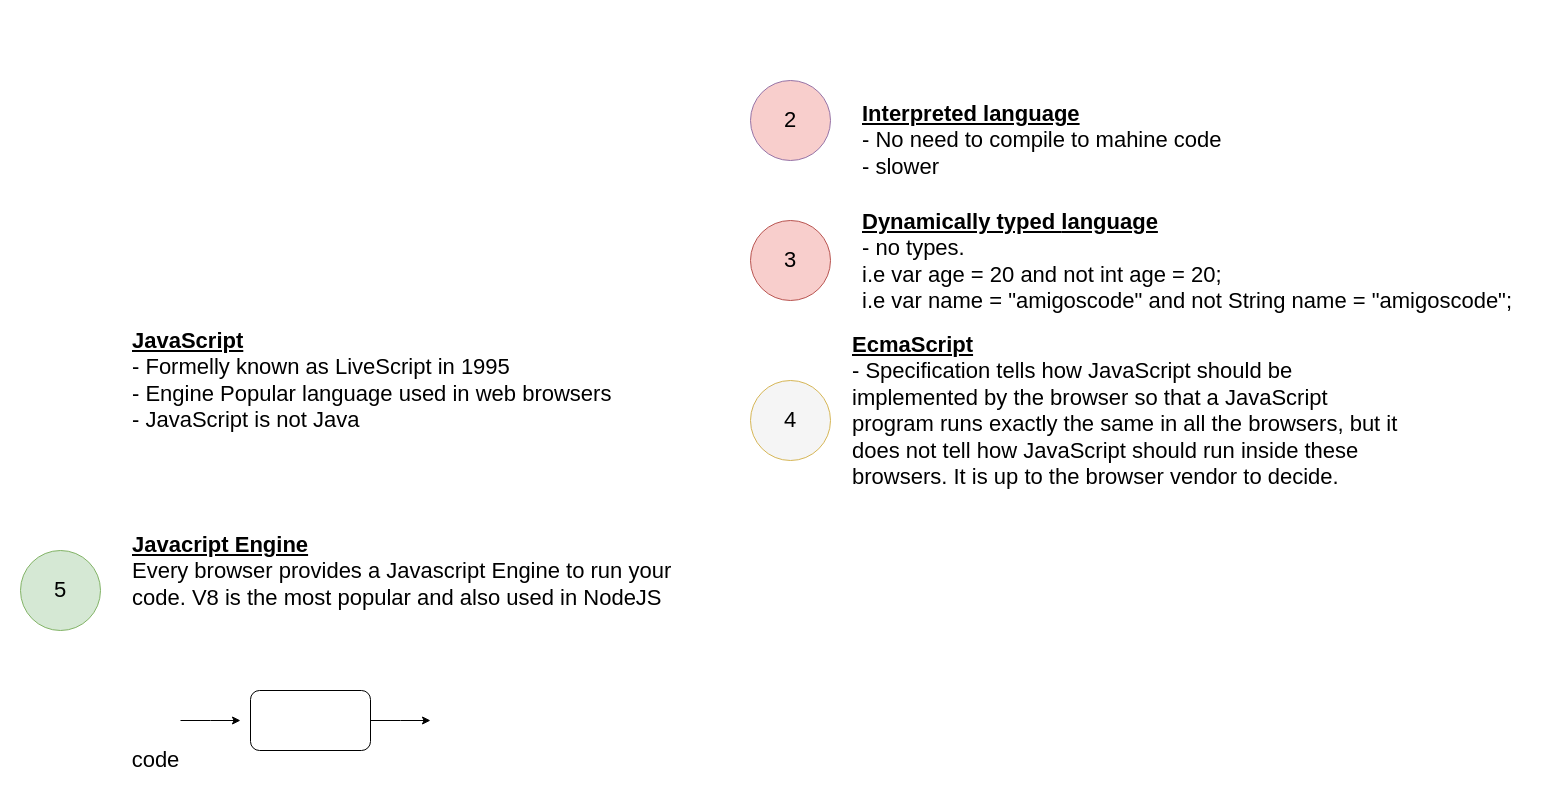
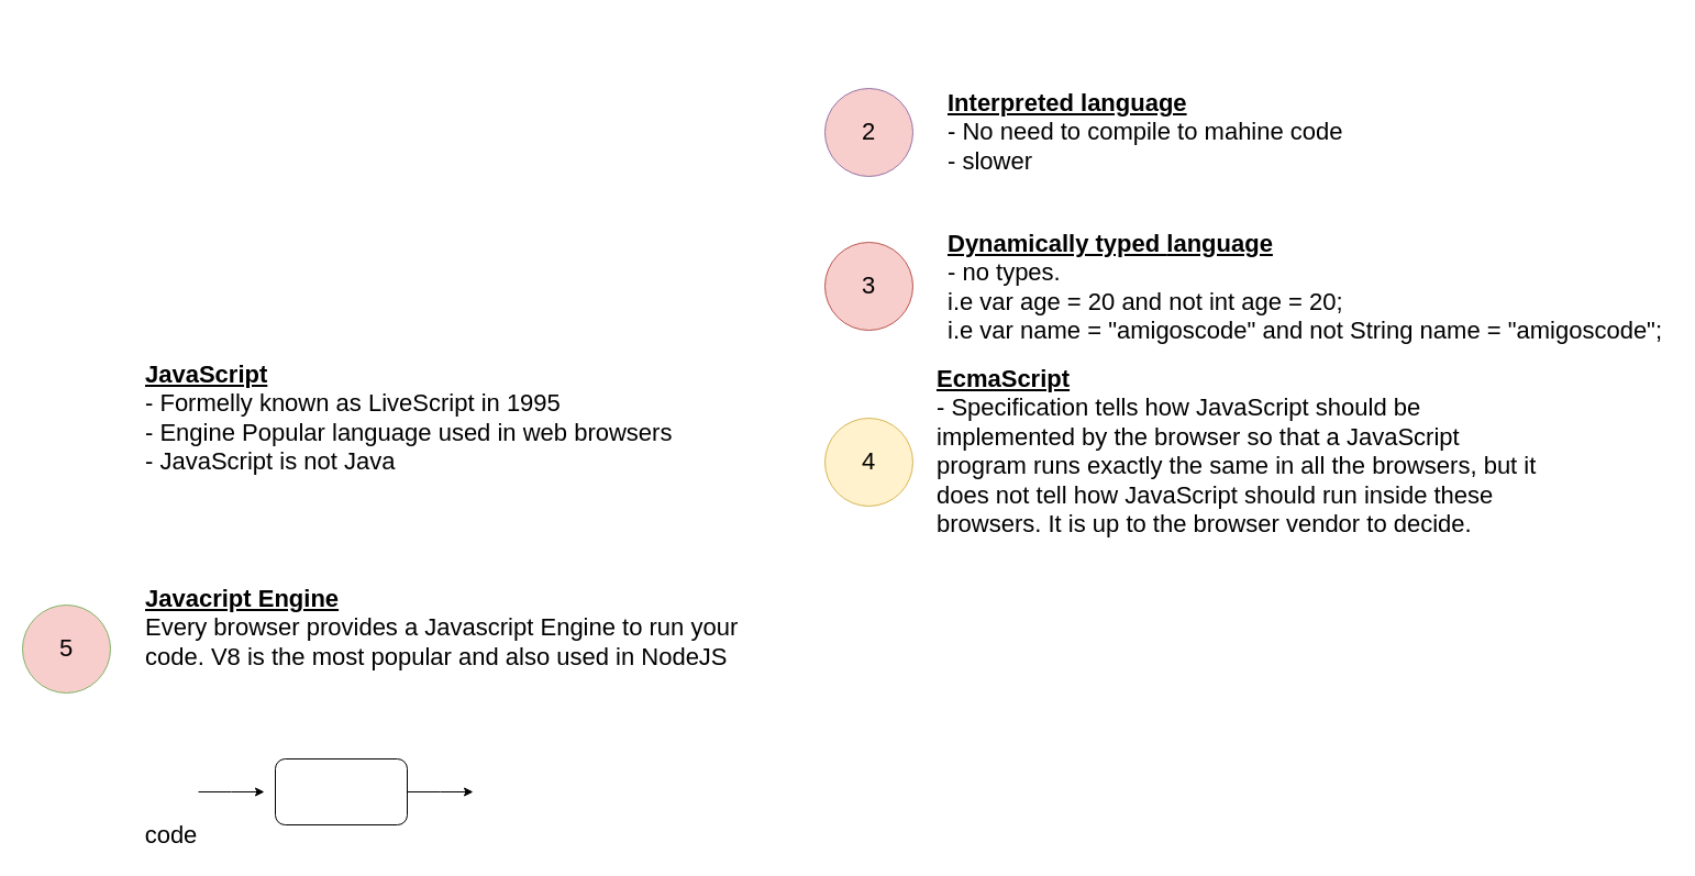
- <mxCell id="3" value="&lt;u&gt;&lt;b&gt;Interpreted language&lt;/b&gt;&lt;br&gt;&lt;/u&gt;&lt;font style=&quot;font-size: 22px&quot;&gt;- No need to compile to mahine code&lt;br&gt;- slower&lt;br&gt;&lt;/font&gt;" style="text;html=1;align=left;verticalAlign=middle;resizable=0;points=[];autosize=1;strokeColor=none;fontSize=22;" vertex="1" parent="1"><mxGeometry x="860" y="99" width="369" height="82" as="geometry" /></mxCell>
+ <mxCell id="3" value="&lt;u&gt;&lt;b&gt;Interpreted language&lt;/b&gt;&lt;br&gt;&lt;/u&gt;&lt;font style=&quot;font-size: 22px&quot;&gt;- No need to compile to mahine code&lt;br&gt;- slower&lt;br&gt;&lt;/font&gt;" style="text;html=1;align=left;verticalAlign=middle;resizable=0;points=[];autosize=1;strokeColor=none;fontSize=22;" vertex="1" parent="1"><mxGeometry x="860" y="79" width="369" height="82" as="geometry" /></mxCell>
- <mxCell id="9" value="4" style="ellipse;whiteSpace=wrap;html=1;aspect=fixed;fontSize=22;align=center;fillColor=#f5f5f5;strokeColor=#d6b656;" vertex="1" parent="1"><mxGeometry x="750" y="380" width="80" height="80" as="geometry" /></mxCell>
+ <mxCell id="9" value="4" style="ellipse;whiteSpace=wrap;html=1;aspect=fixed;fontSize=22;align=center;fillColor=#fff2cc;strokeColor=#d6b656;" vertex="1" parent="1"><mxGeometry x="750" y="380" width="80" height="80" as="geometry" /></mxCell>
- <mxCell id="11" value="5" style="ellipse;whiteSpace=wrap;html=1;aspect=fixed;fontSize=22;align=center;fillColor=#d5e8d4;strokeColor=#82b366;" vertex="1" parent="1"><mxGeometry x="20" y="550" width="80" height="80" as="geometry" /></mxCell>
+ <mxCell id="11" value="5" style="ellipse;whiteSpace=wrap;html=1;aspect=fixed;fontSize=22;align=center;fillColor=#f8cecc;strokeColor=#82b366;" vertex="1" parent="1"><mxGeometry x="20" y="550" width="80" height="80" as="geometry" /></mxCell>
